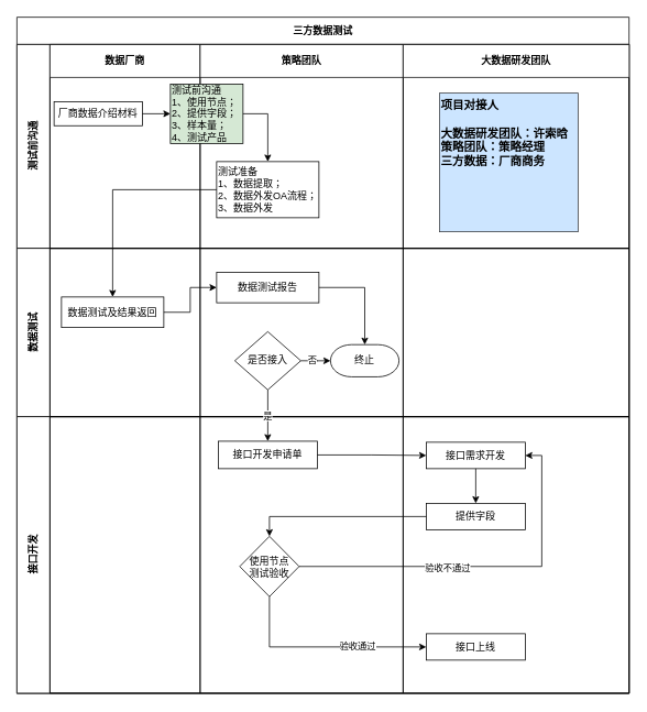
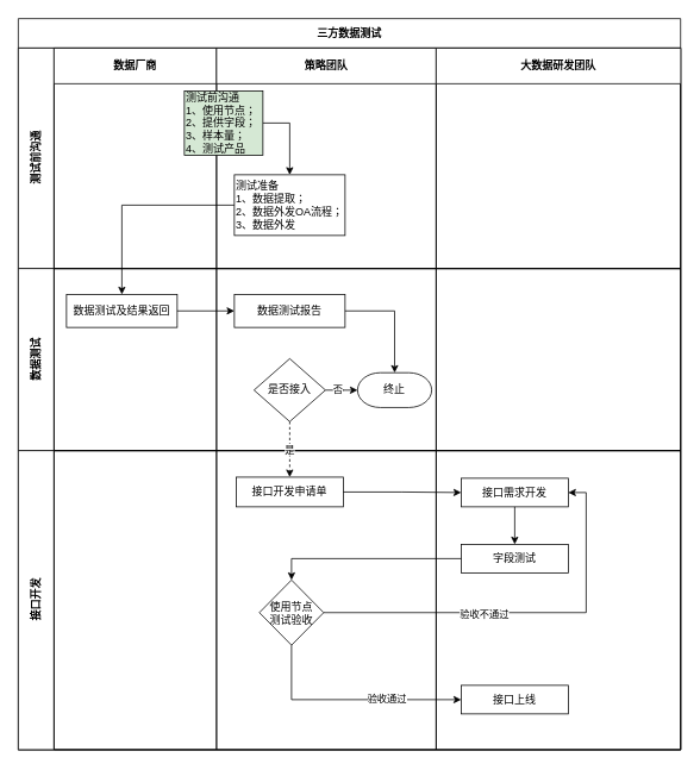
- <mxCell id="5" value="厂商数据介绍材料" style="rounded=0;whiteSpace=wrap;html=1;startSize=40;" vertex="1" parent="4"><mxGeometry x="5" y="69.5" width="107" height="29" as="geometry" /></mxCell>
- <mxCell id="12" style="edgeStyle=orthogonalEdgeStyle;rounded=0;orthogonalLoop=1;jettySize=auto;html=1;exitX=1;exitY=0.5;exitDx=0;exitDy=0;entryX=0;entryY=0.5;entryDx=0;entryDy=0;startSize=40;" edge="1" parent="3" source="5" target="7"><mxGeometry relative="1" as="geometry" /></mxCell>
- <mxCell id="11" value="项目对接人&lt;br&gt;&lt;br style=&quot;font-size: 14px&quot;&gt;大数据研发团队：许索晗&lt;br&gt;策略团队：策略经理&lt;br&gt;三方数据：厂商商务" style="whiteSpace=wrap;html=1;aspect=fixed;align=left;verticalAlign=top;fontSize=14;fillColor=#cce5ff;strokeColor=#36393d;fontStyle=1" vertex="1" parent="10"><mxGeometry x="44" y="59" width="168" height="168" as="geometry" /></mxCell>
- <mxCell id="15" value="数据测试及结果返回" style="whiteSpace=wrap;html=1;rounded=0;align=center;startSize=40;" vertex="1" parent="14"><mxGeometry x="14" y="59" width="124" height="37" as="geometry" /></mxCell>
+ <mxCell id="15" value="数据测试及结果返回" style="whiteSpace=wrap;html=1;rounded=0;align=center;startSize=40;" vertex="1" parent="14"><mxGeometry x="14" y="29" width="124" height="37" as="geometry" /></mxCell>
- <mxCell id="42" value="是" style="edgeStyle=orthogonalEdgeStyle;rounded=0;orthogonalLoop=1;jettySize=auto;html=1;startSize=40;" edge="1" parent="2" source="20" target="28"><mxGeometry relative="1" as="geometry" /></mxCell>
+ <mxCell id="42" value="是" style="edgeStyle=orthogonalEdgeStyle;rounded=0;orthogonalLoop=1;jettySize=auto;html=1;startSize=40;dashed=1;" edge="1" parent="2" source="20" target="28"><mxGeometry relative="1" as="geometry" /></mxCell>
- <mxCell id="32" value="提供字段" style="whiteSpace=wrap;html=1;rounded=0;startSize=40;" vertex="1" parent="30"><mxGeometry x="28" y="105" width="120" height="31.99" as="geometry" /></mxCell>
+ <mxCell id="32" value="字段测试" style="whiteSpace=wrap;html=1;rounded=0;startSize=40;" vertex="1" parent="30"><mxGeometry x="28" y="105" width="120" height="31.99" as="geometry" /></mxCell>
